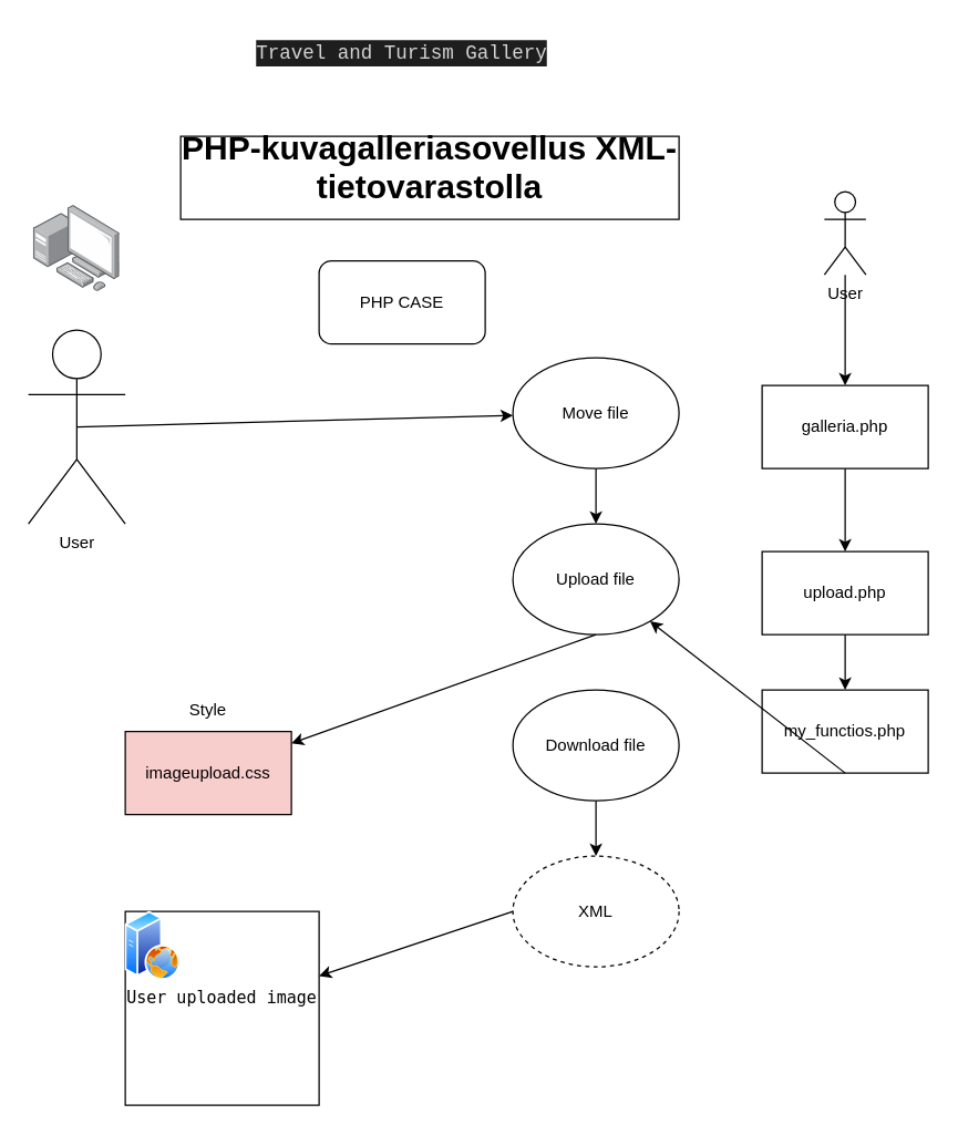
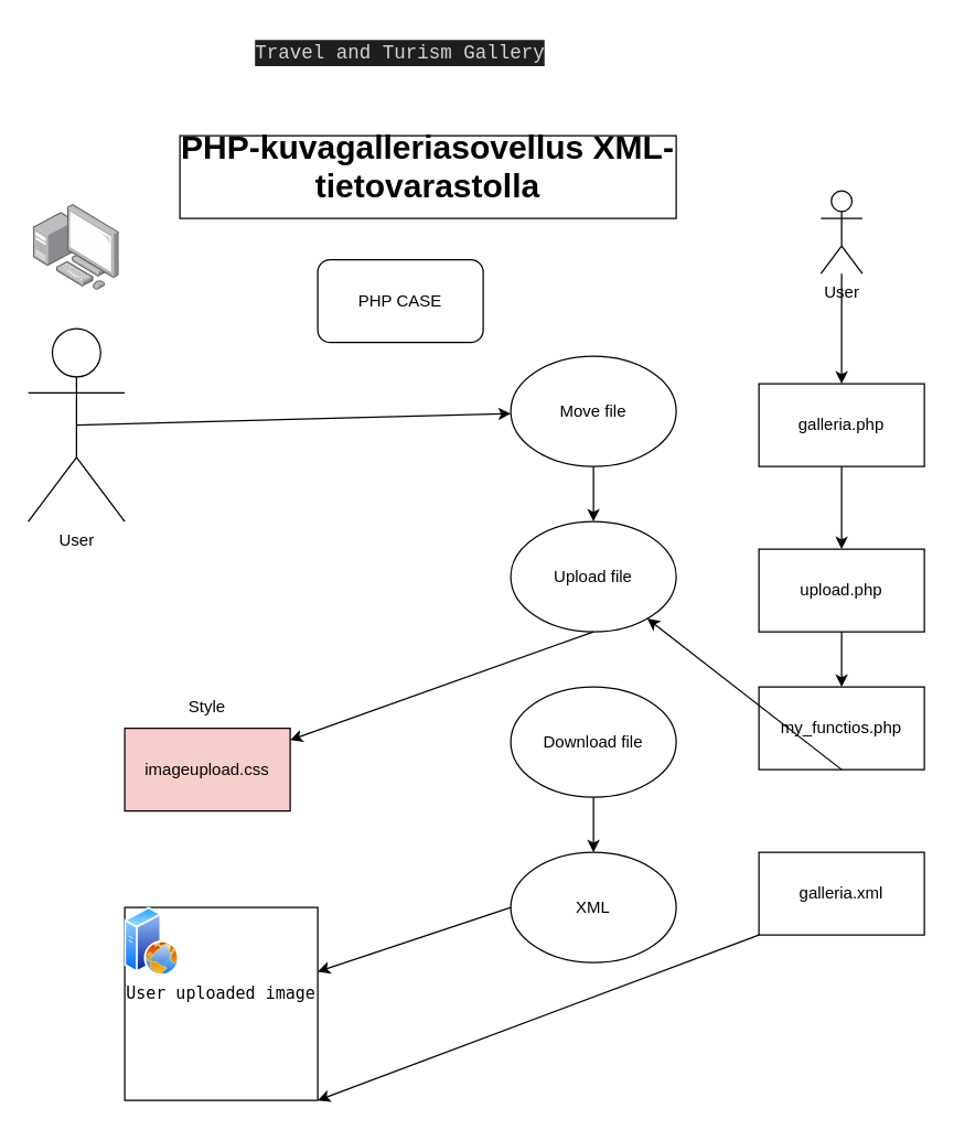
+ <mxCell id="21" value="galleria.xml" style="rounded=0;whiteSpace=wrap;html=1;" vertex="1" parent="1"><mxGeometry x="550" y="610" width="120" height="60" as="geometry" /></mxCell>
- <mxCell id="9" value="XML" style="ellipse;whiteSpace=wrap;html=1;dashed=1;" vertex="1" parent="1"><mxGeometry x="370" y="610" width="120" height="80" as="geometry" /></mxCell>
+ <mxCell id="9" value="XML" style="ellipse;whiteSpace=wrap;html=1;" vertex="1" parent="1"><mxGeometry x="370" y="610" width="120" height="80" as="geometry" /></mxCell>
+ <mxCell id="27" value="" style="endArrow=classic;html=1;exitX=0;exitY=1;exitDx=0;exitDy=0;entryX=1;entryY=1;entryDx=0;entryDy=0;" edge="1" parent="1" source="21" target="11"><mxGeometry width="50" height="50" relative="1" as="geometry"><mxPoint x="490" y="470" as="sourcePoint" /><mxPoint x="540" y="420" as="targetPoint" /></mxGeometry></mxCell>
